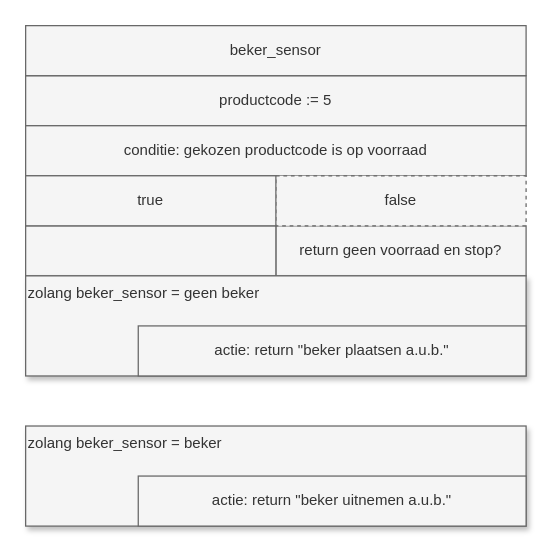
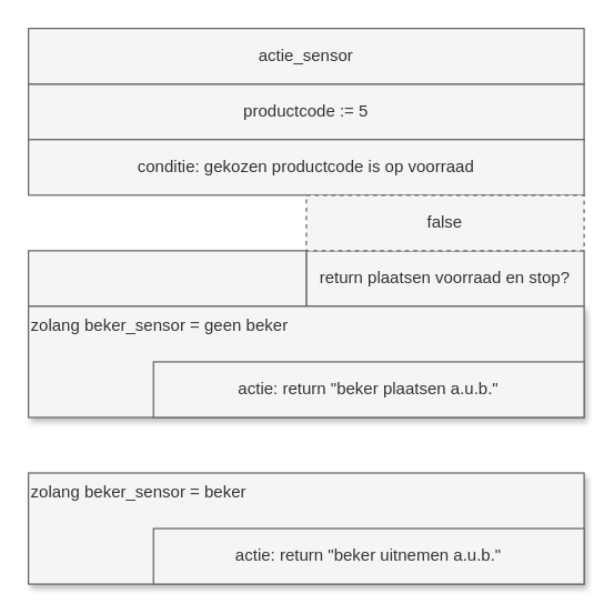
- <mxCell id="12" value="beker_sensor" style="html=1;shadow=0;whiteSpace=wrap;labelPosition=center;verticalLabelPosition=middle;align=center;verticalAlign=middle;fillColor=#f5f5f5;fontColor=#333333;strokeColor=#666666;" vertex="1" parent="1"><mxGeometry x="20" y="20" width="400" height="40" as="geometry" /></mxCell>
+ <mxCell id="12" value="actie_sensor" style="html=1;shadow=0;whiteSpace=wrap;labelPosition=center;verticalLabelPosition=middle;align=center;verticalAlign=middle;fillColor=#f5f5f5;fontColor=#333333;strokeColor=#666666;" vertex="1" parent="1"><mxGeometry x="20" y="20" width="400" height="40" as="geometry" /></mxCell>
- <mxCell id="7" value="true" style="whiteSpace=wrap;html=1;shadow=0;fillColor=#f5f5f5;fontColor=#333333;strokeColor=#666666;" parent="1" vertex="1"><mxGeometry x="20" y="140" width="200" height="40" as="geometry" /></mxCell>
- <mxCell id="4" value="return geen voorraad en stop?" style="whiteSpace=wrap;html=1;shadow=0;fillColor=#f5f5f5;fontColor=#333333;strokeColor=#666666;" parent="1" vertex="1"><mxGeometry x="220" y="180" width="200" height="40" as="geometry" /></mxCell>
+ <mxCell id="4" value="return plaatsen voorraad en stop?" style="whiteSpace=wrap;html=1;shadow=0;fillColor=#f5f5f5;fontColor=#333333;strokeColor=#666666;" parent="1" vertex="1"><mxGeometry x="220" y="180" width="200" height="40" as="geometry" /></mxCell>
